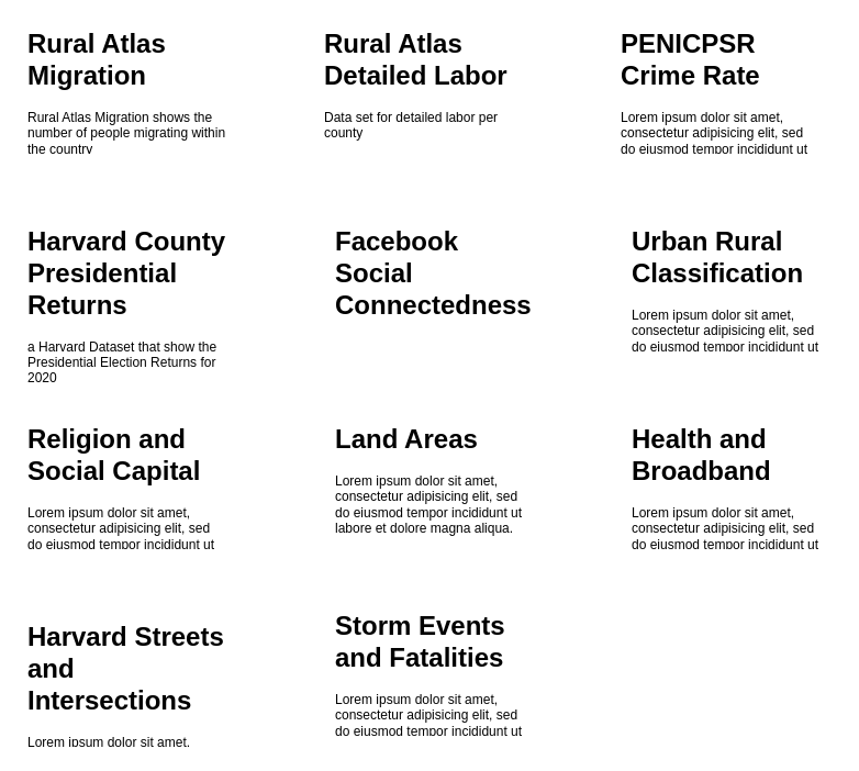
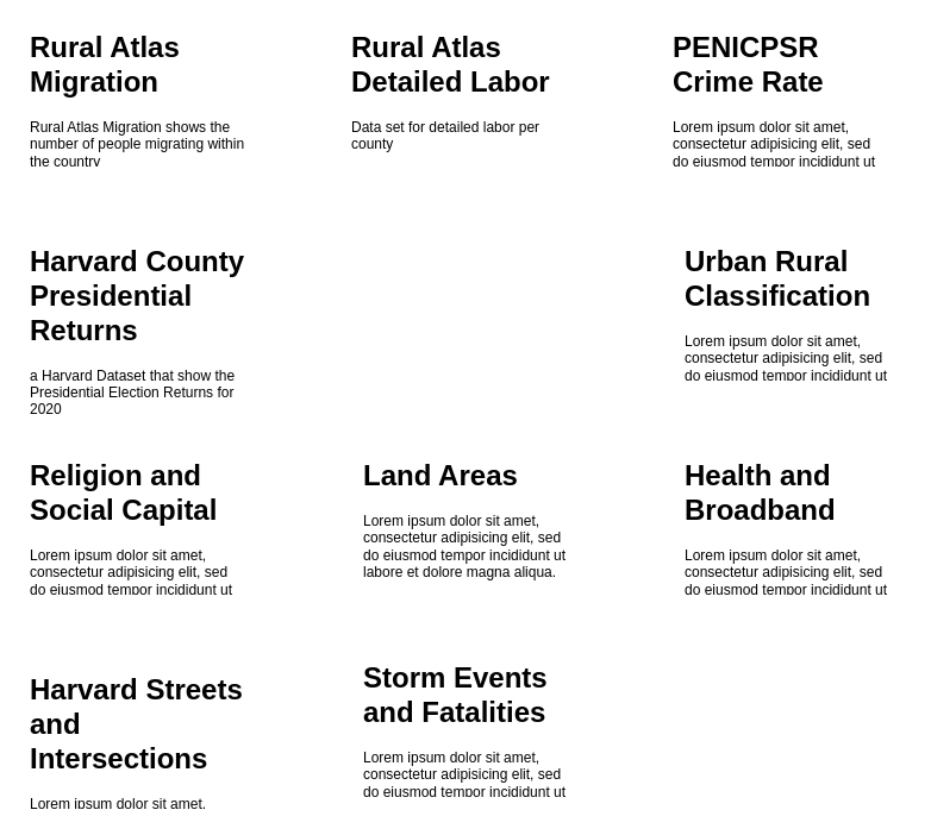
- <mxCell id="6" value="&lt;h1&gt;Facebook Social Connectedness&lt;/h1&gt;&lt;p&gt;&lt;br&gt;&lt;/p&gt;" style="text;html=1;strokeColor=none;fillColor=none;spacing=5;spacingTop=-20;whiteSpace=wrap;overflow=hidden;rounded=0;" vertex="1" parent="1"><mxGeometry x="300" y="200" width="190" height="150" as="geometry" /></mxCell>
